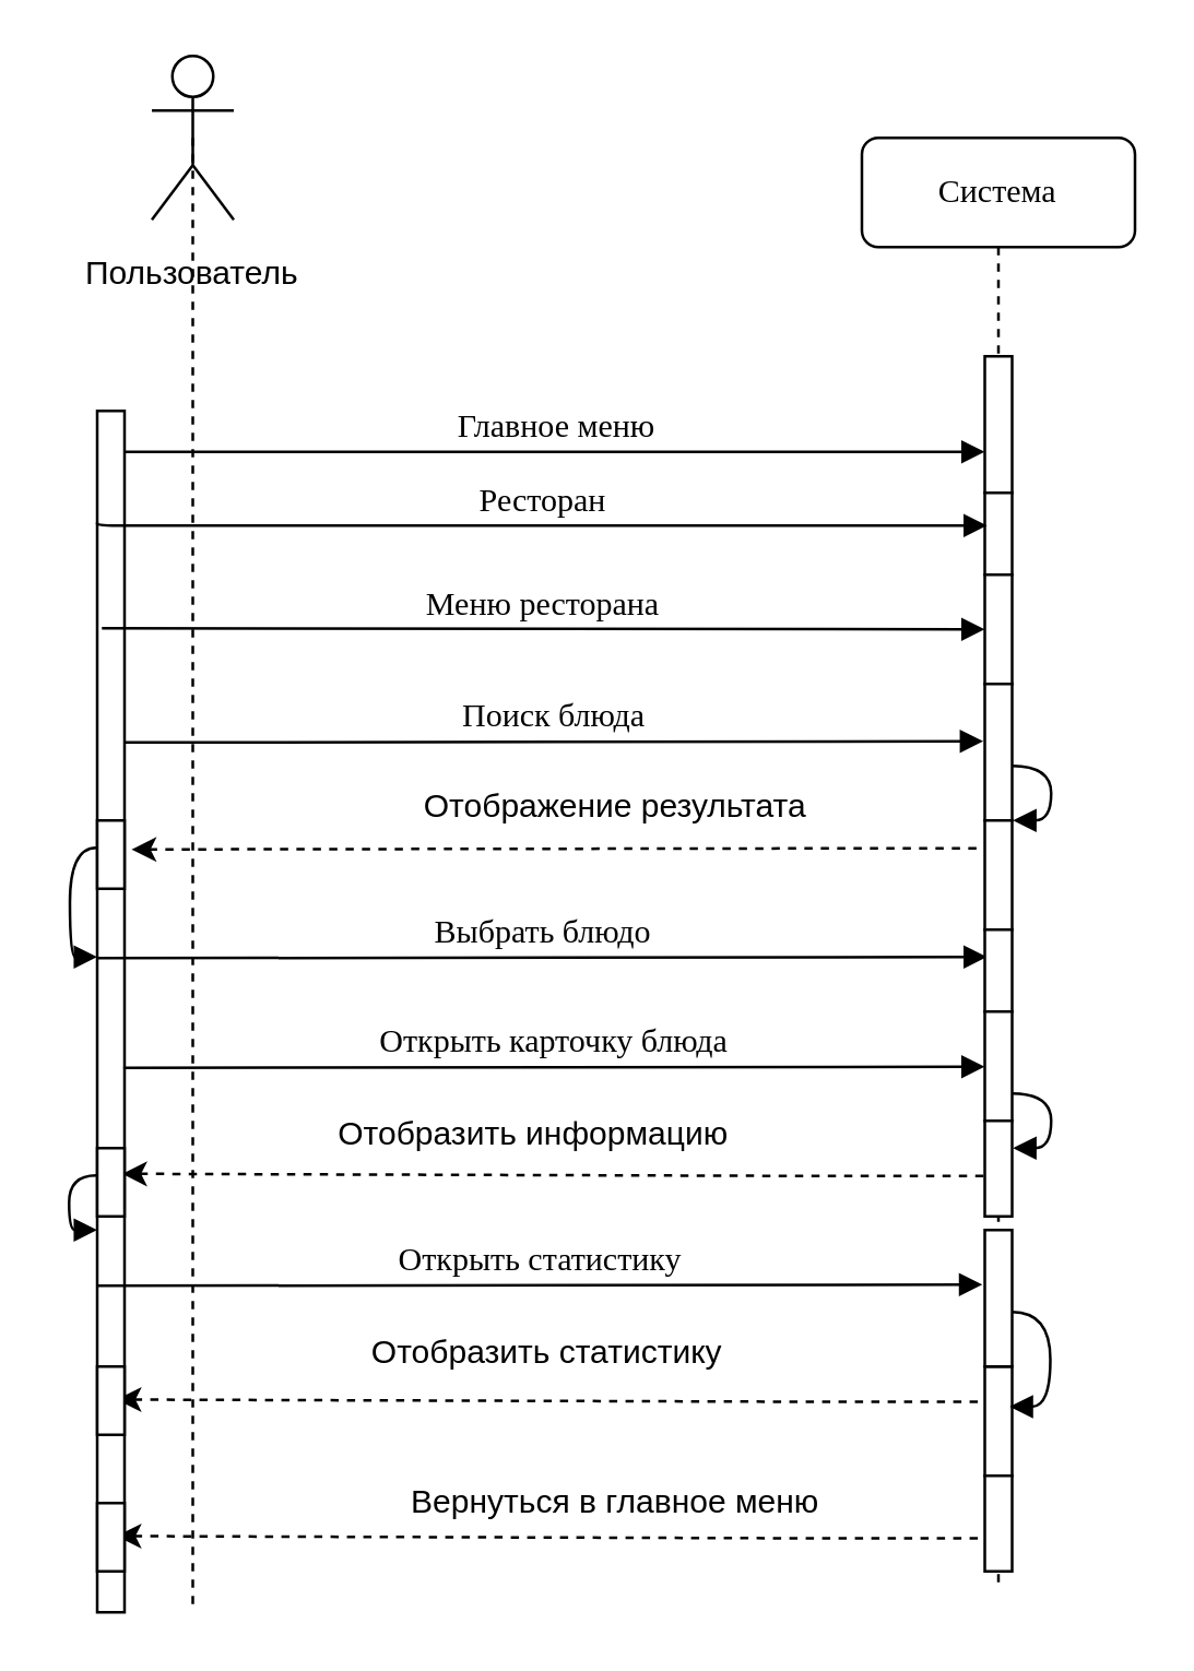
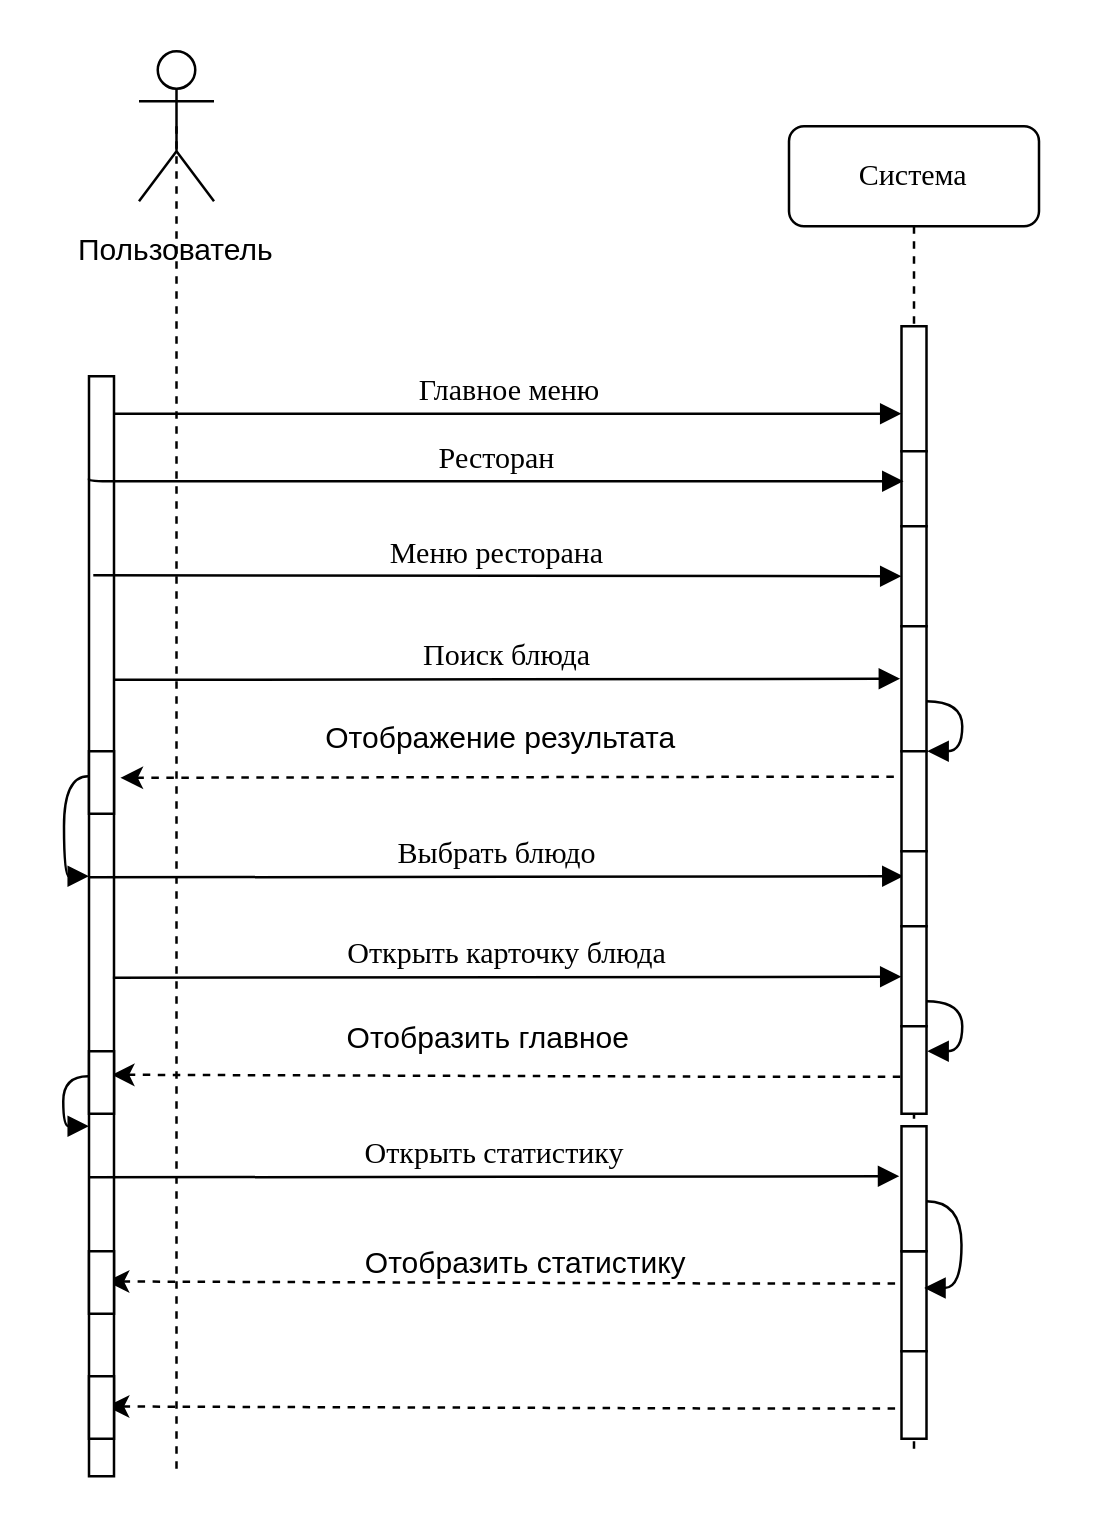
- <mxCell id="19" value="Отображение результата" style="text;html=1;strokeColor=none;fillColor=none;align=center;verticalAlign=middle;whiteSpace=wrap;rounded=0;" parent="1" vertex="1"><mxGeometry x="150" y="285" width="150" height="20" as="geometry" /></mxCell>
+ <mxCell id="19" value="Отображение результата" style="text;html=1;strokeColor=none;fillColor=none;align=center;verticalAlign=middle;whiteSpace=wrap;rounded=0;" parent="1" vertex="1"><mxGeometry x="125" y="285" width="150" height="20" as="geometry" /></mxCell>
- <mxCell id="27" value="Отобразить информацию" style="text;html=1;strokeColor=none;fillColor=none;align=center;verticalAlign=middle;whiteSpace=wrap;rounded=0;" parent="1" vertex="1"><mxGeometry x="120" y="405" width="150" height="20" as="geometry" /></mxCell>
+ <mxCell id="27" value="Отобразить главное" style="text;html=1;strokeColor=none;fillColor=none;align=center;verticalAlign=middle;whiteSpace=wrap;rounded=0;" parent="1" vertex="1"><mxGeometry x="120" y="405" width="150" height="20" as="geometry" /></mxCell>
- <mxCell id="32" value="Отобразить статистику" style="text;html=1;strokeColor=none;fillColor=none;align=center;verticalAlign=middle;whiteSpace=wrap;rounded=0;" parent="1" vertex="1"><mxGeometry x="125" y="485" width="150" height="20" as="geometry" /></mxCell>
+ <mxCell id="32" value="Отобразить статистику" style="text;html=1;strokeColor=none;fillColor=none;align=center;verticalAlign=middle;whiteSpace=wrap;rounded=0;" parent="1" vertex="1"><mxGeometry x="135" y="495" width="150" height="20" as="geometry" /></mxCell>
- <mxCell id="36" value="Вернуться в главное меню" style="text;html=1;strokeColor=none;fillColor=none;align=center;verticalAlign=middle;whiteSpace=wrap;rounded=0;" parent="1" vertex="1"><mxGeometry x="145" y="540" width="160" height="20" as="geometry" /></mxCell>
